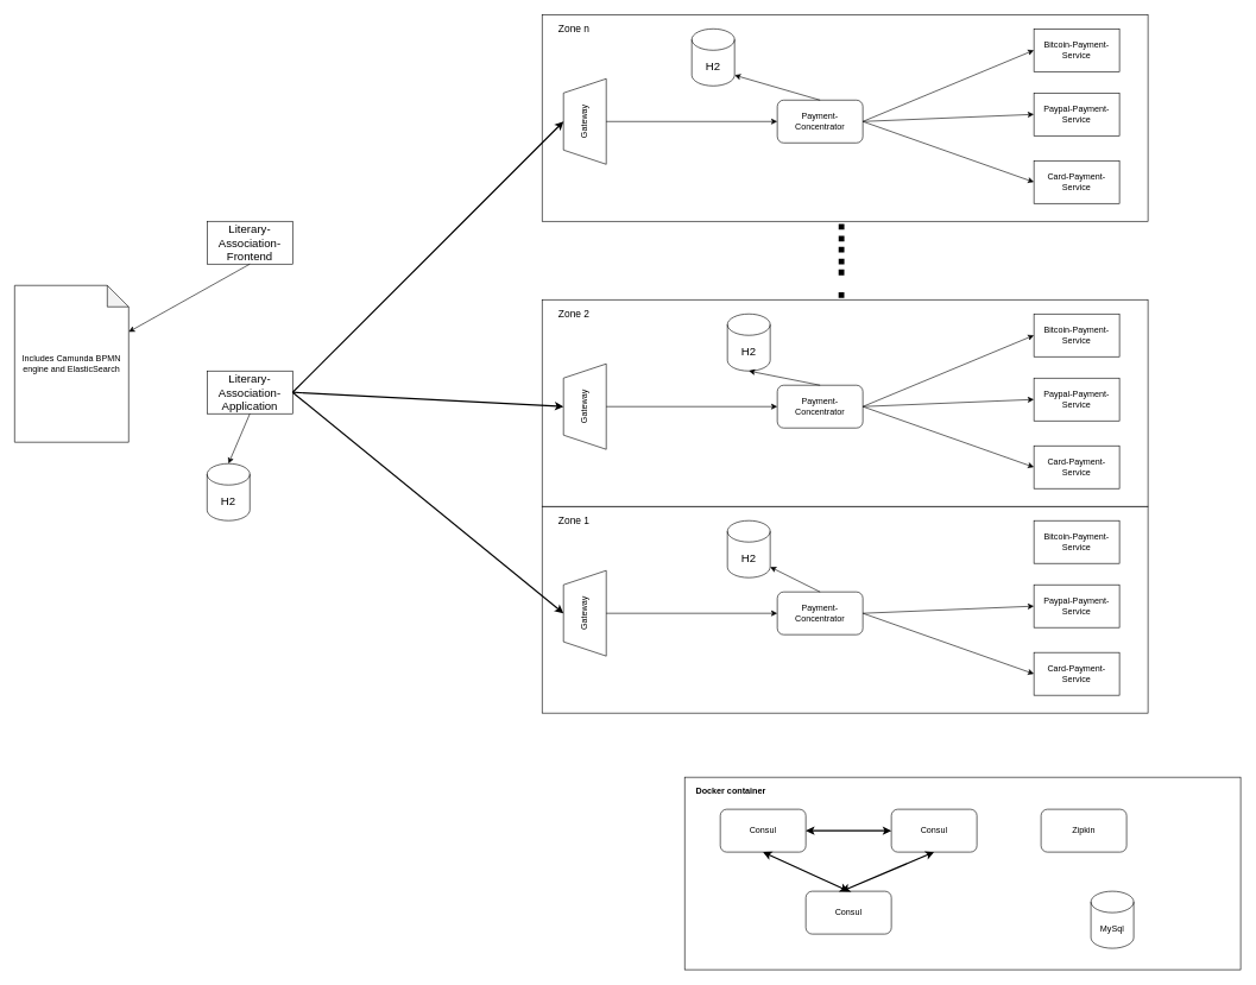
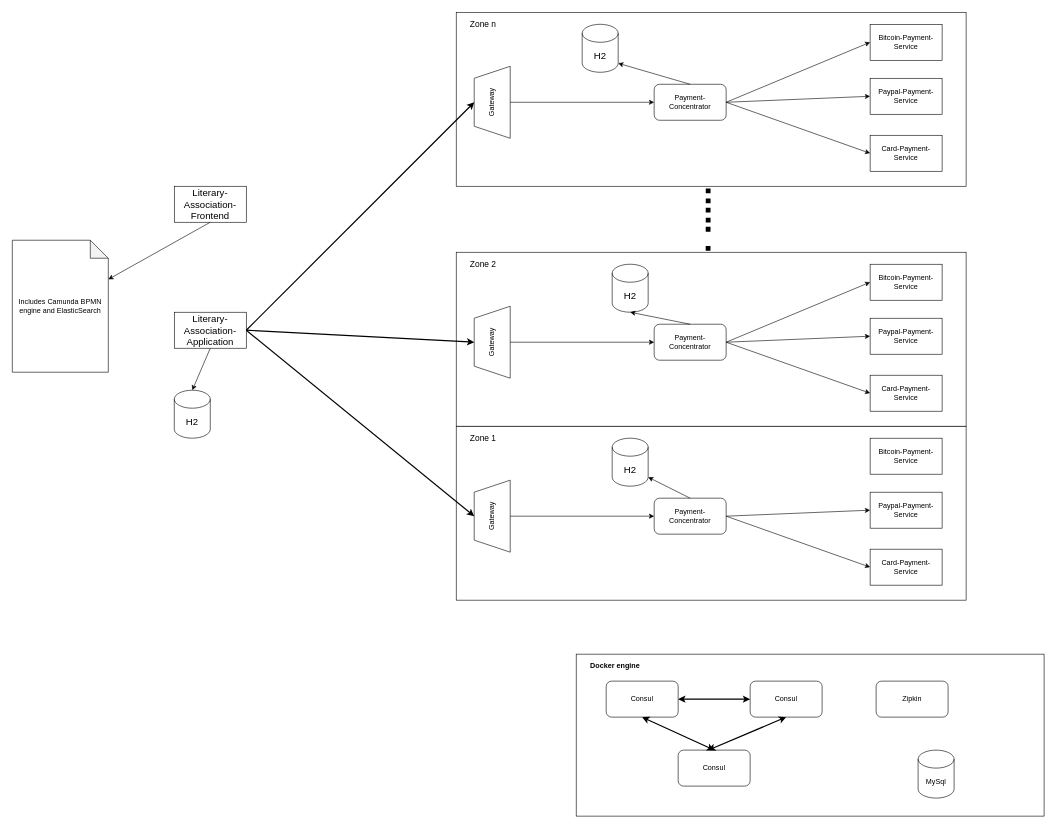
- <mxCell id="60" value="Docker container" style="text;html=1;strokeColor=none;fillColor=none;align=center;verticalAlign=middle;whiteSpace=wrap;rounded=0;fontStyle=1" vertex="1" parent="1"><mxGeometry x="970" y="1100" width="110" height="20" as="geometry" /></mxCell>
+ <mxCell id="60" value="Docker engine" style="text;html=1;strokeColor=none;fillColor=none;align=center;verticalAlign=middle;whiteSpace=wrap;rounded=0;fontStyle=1" vertex="1" parent="1"><mxGeometry x="970" y="1100" width="110" height="20" as="geometry" /></mxCell>
